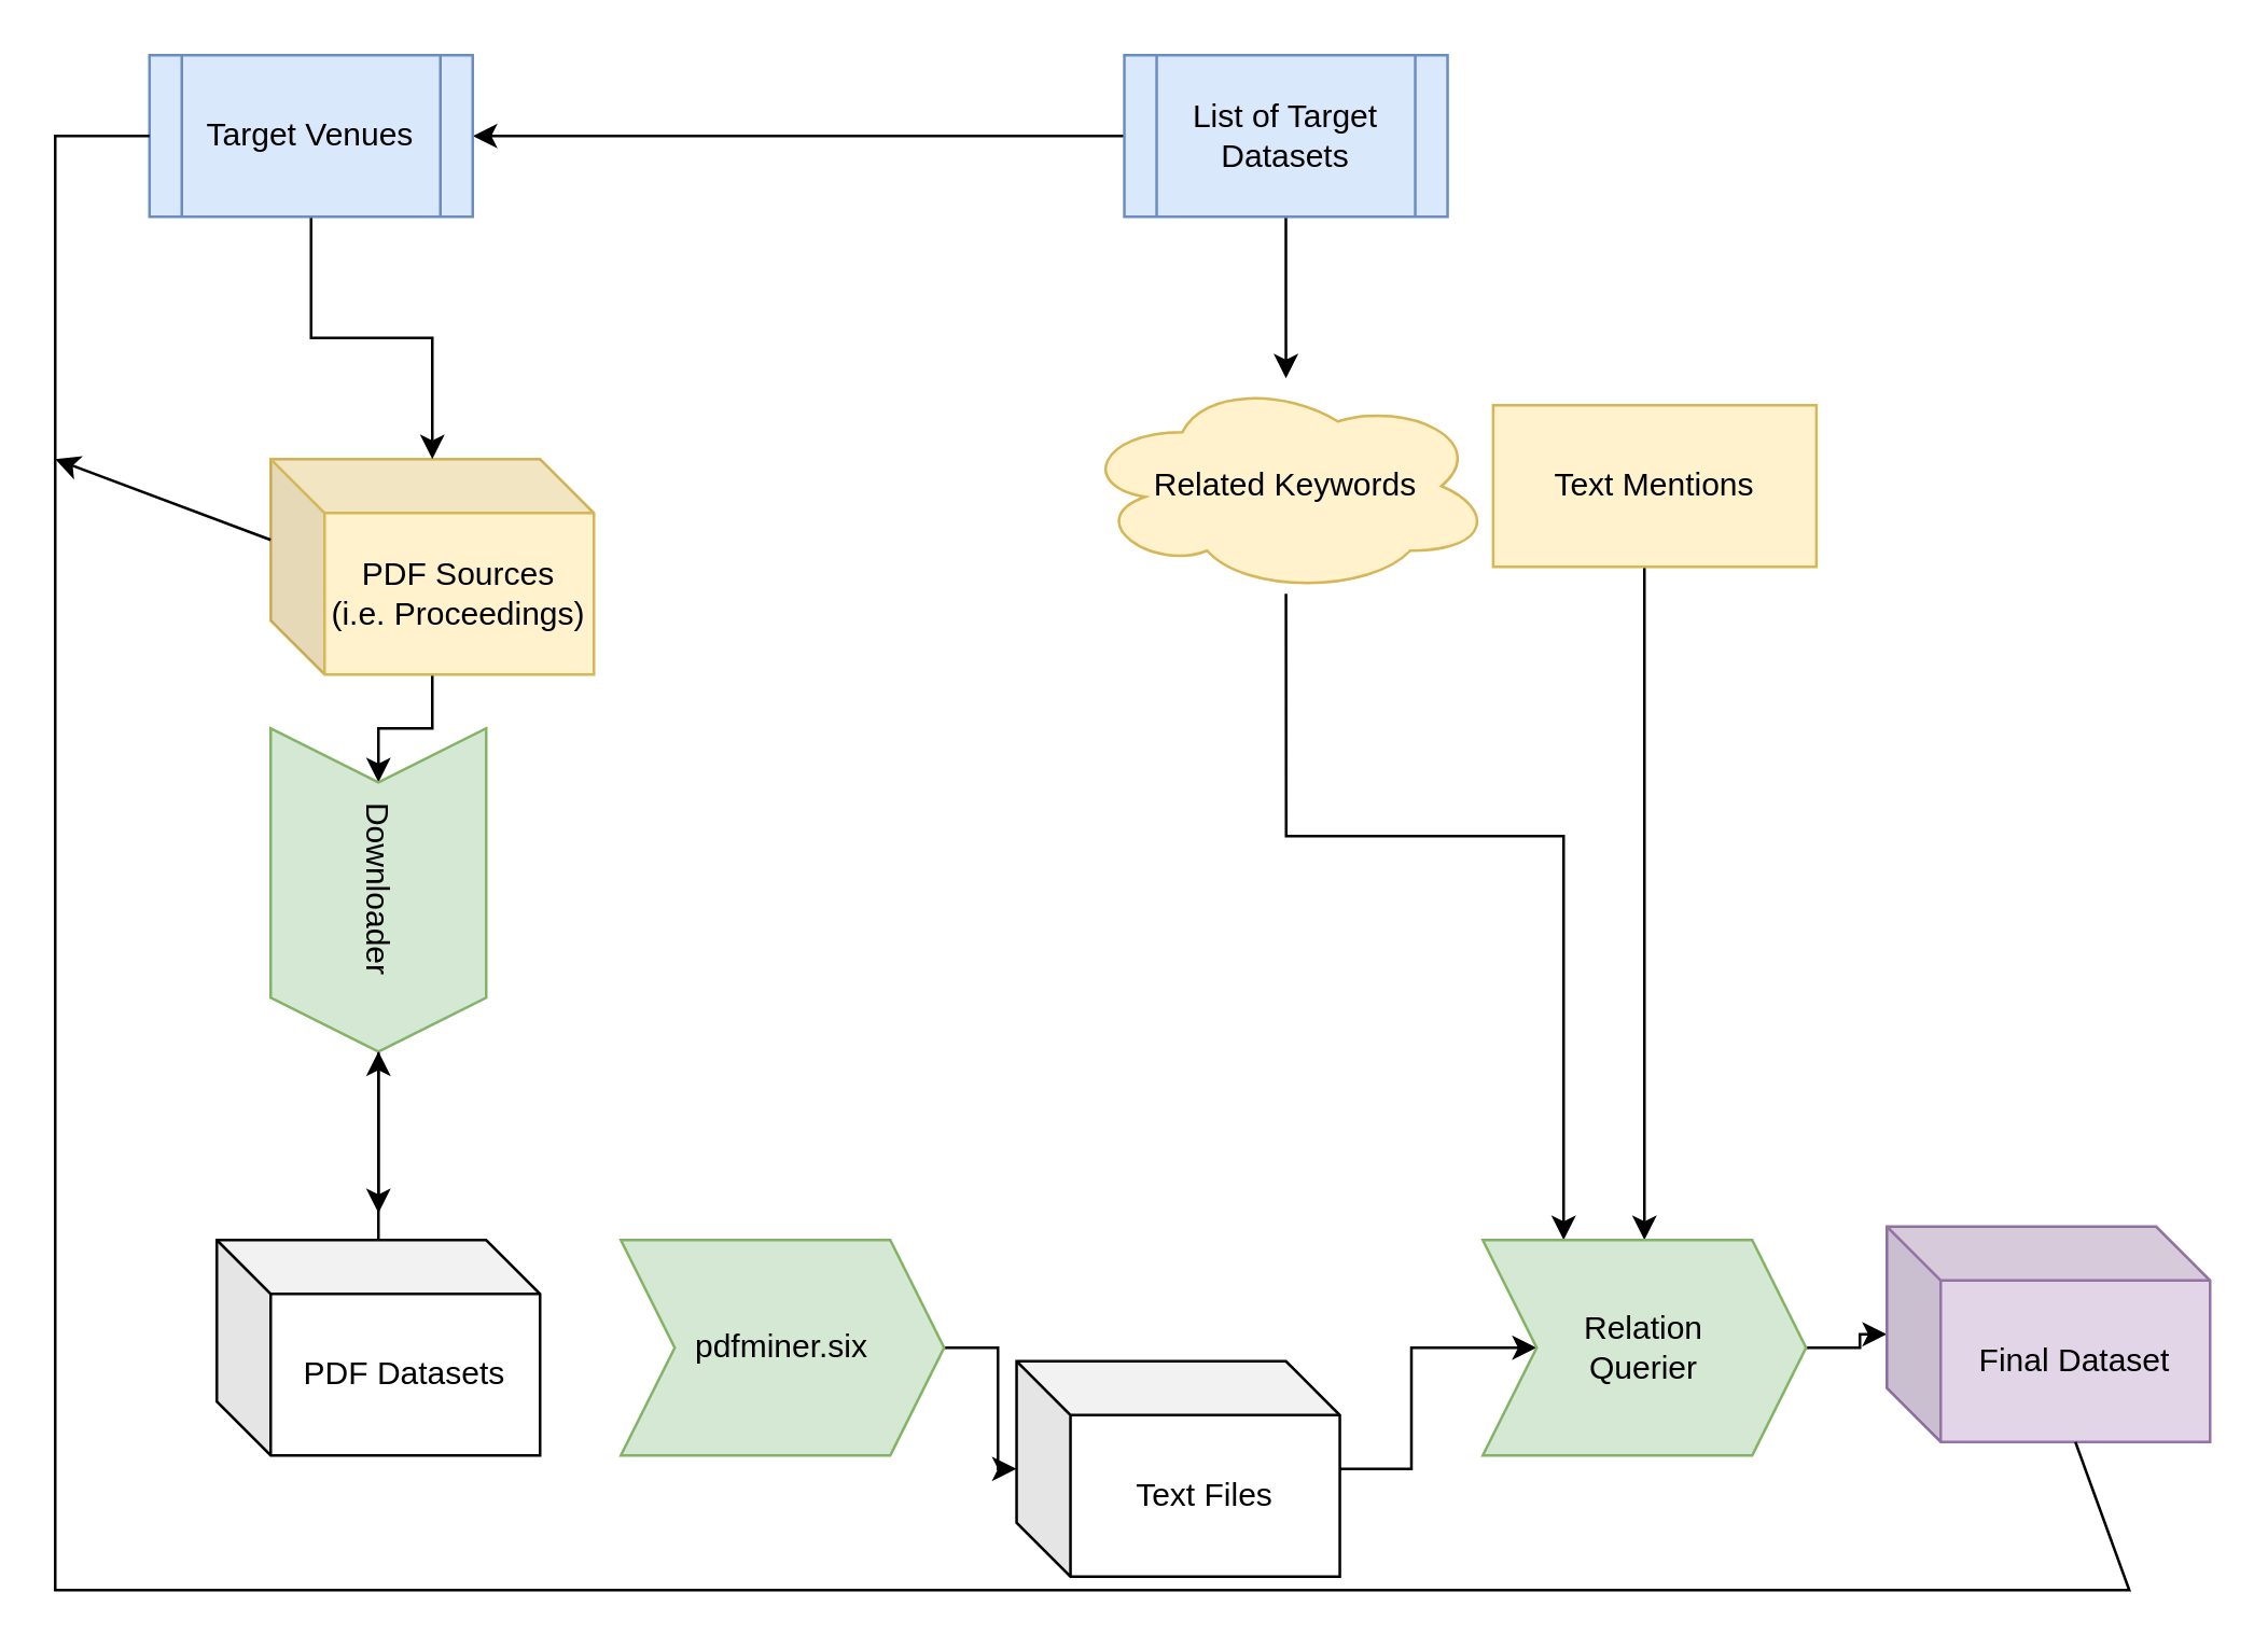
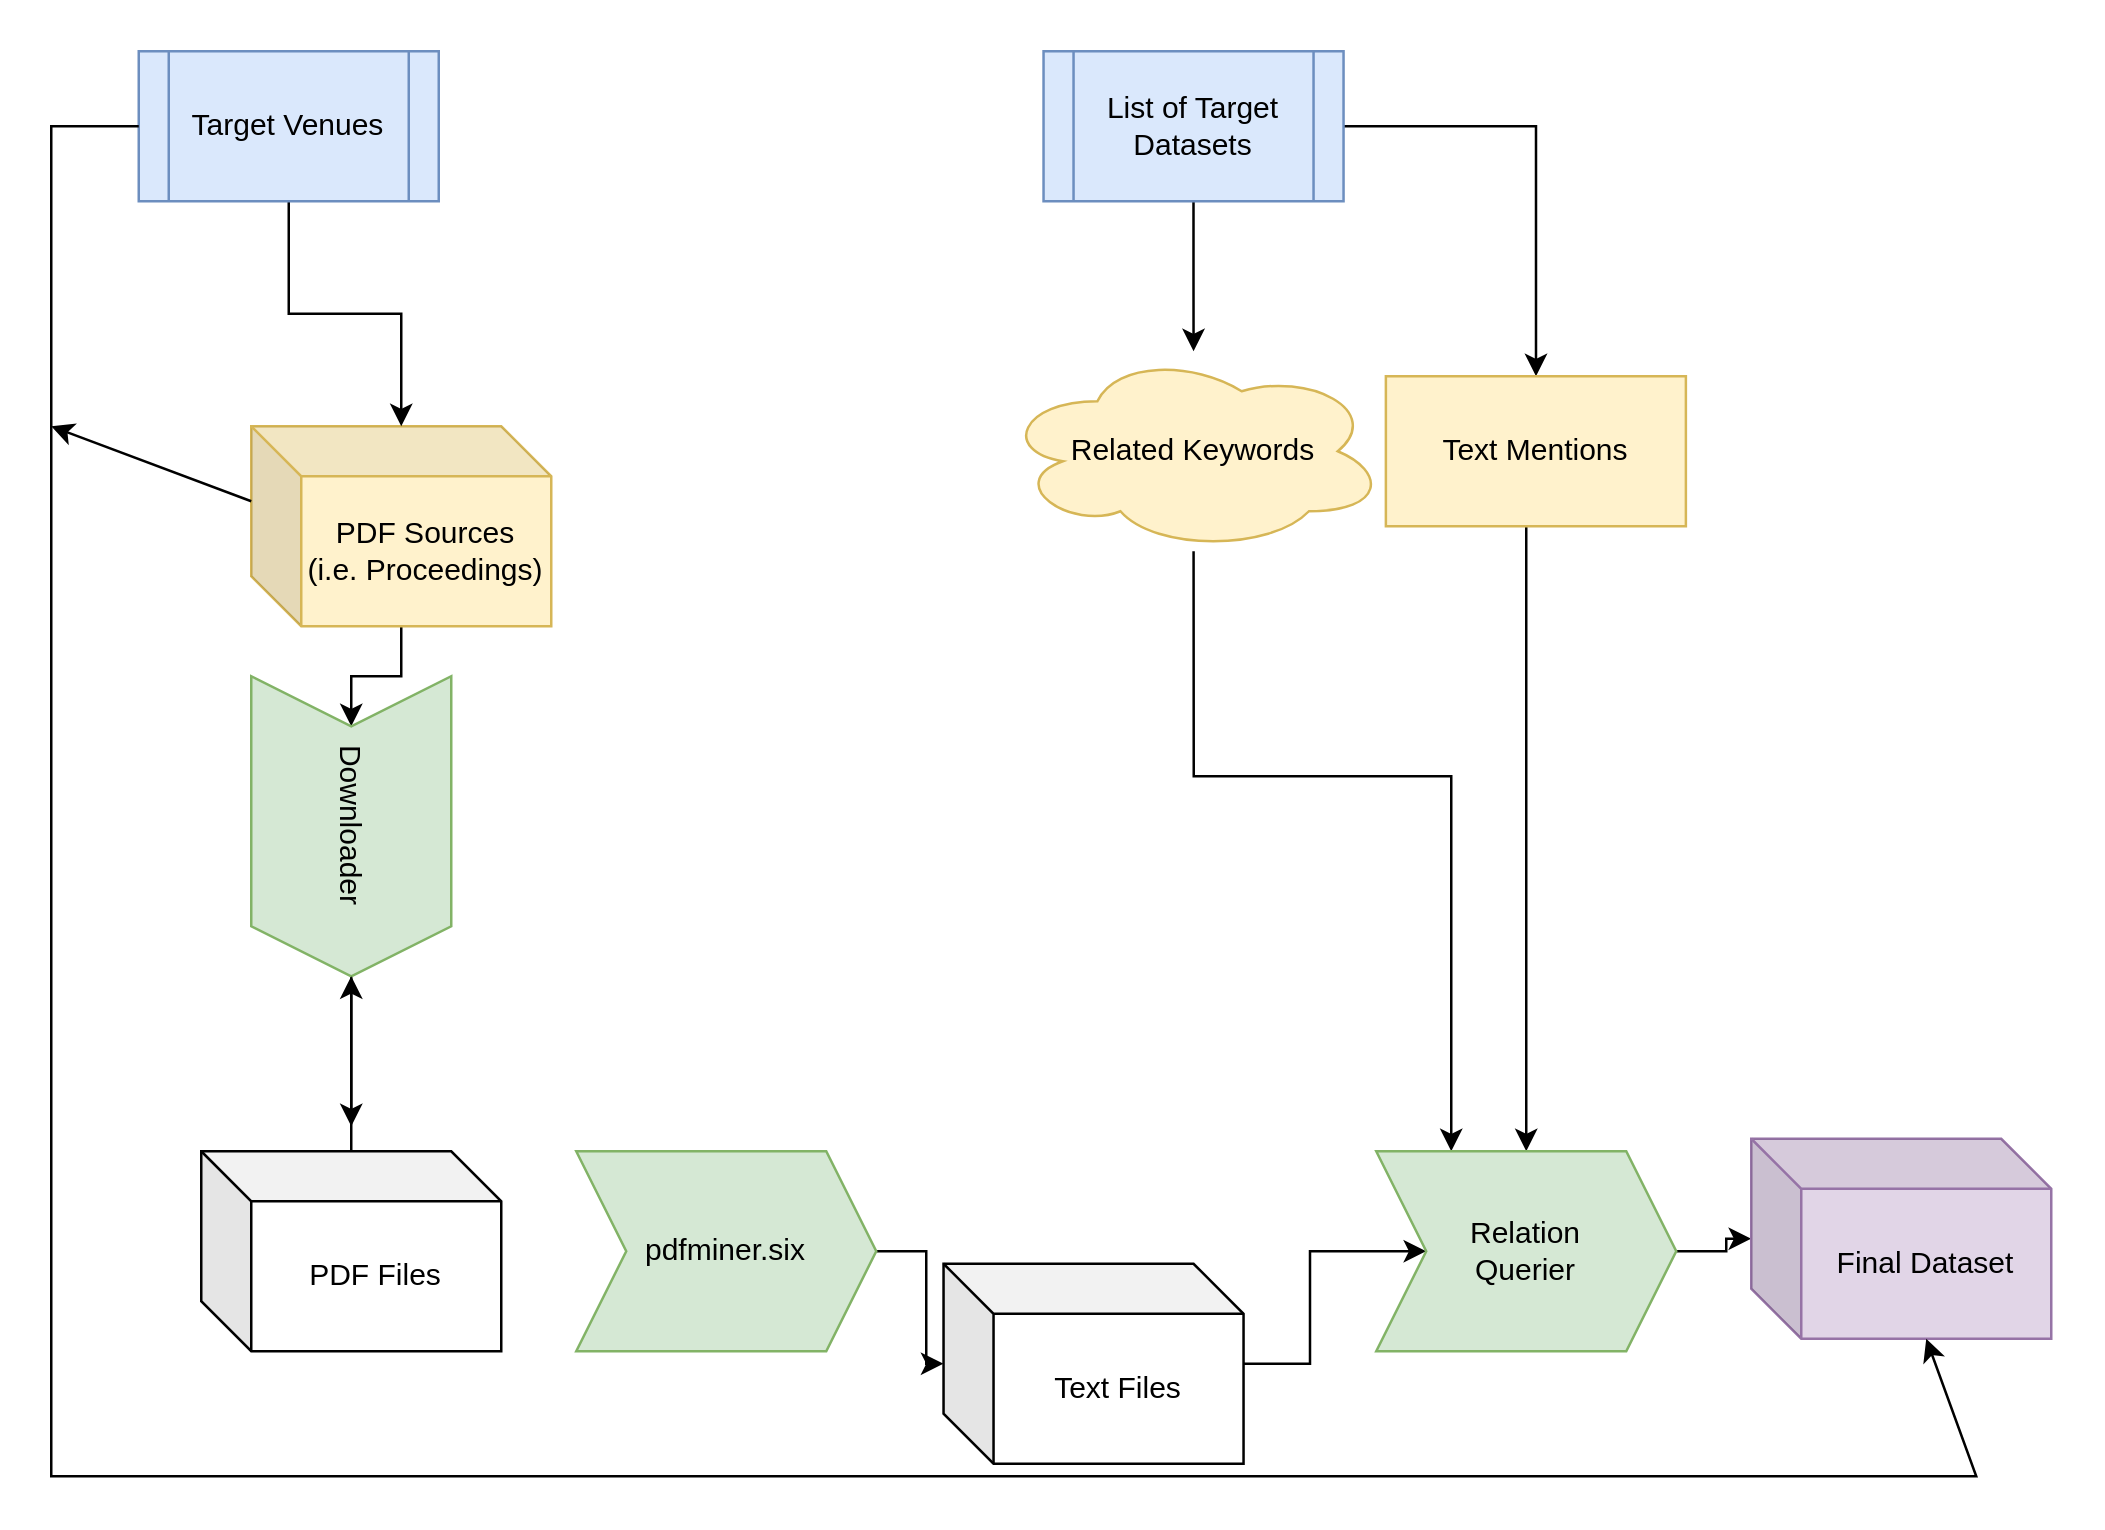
- <mxCell id="3" value="" style="edgeStyle=orthogonalEdgeStyle;rounded=0;orthogonalLoop=1;jettySize=auto;html=1;" edge="1" parent="1" source="4" target="21"><mxGeometry relative="1" as="geometry" /></mxCell>
+ <mxCell id="3" value="" style="edgeStyle=orthogonalEdgeStyle;rounded=0;orthogonalLoop=1;jettySize=auto;html=1;" edge="1" parent="1" source="4" target="8"><mxGeometry relative="1" as="geometry" /></mxCell>
- <mxCell id="16" value="PDF Datasets" style="shape=cube;whiteSpace=wrap;html=1;boundedLbl=1;backgroundOutline=1;darkOpacity=0.05;darkOpacity2=0.1;" vertex="1" parent="1"><mxGeometry x="80" y="460" width="120" height="80" as="geometry" /></mxCell>
+ <mxCell id="16" value="PDF Files" style="shape=cube;whiteSpace=wrap;html=1;boundedLbl=1;backgroundOutline=1;darkOpacity=0.05;darkOpacity2=0.1;" vertex="1" parent="1"><mxGeometry x="80" y="460" width="120" height="80" as="geometry" /></mxCell>
- <mxCell id="24" value="" style="endArrow=none;html=1;rounded=0;exitX=0;exitY=0.5;exitDx=0;exitDy=0;entryX=0;entryY=0;entryDx=70;entryDy=80;entryPerimeter=0;" edge="1" parent="1" source="21" target="22"><mxGeometry width="50" height="50" relative="1" as="geometry"><mxPoint x="30" y="50" as="sourcePoint" /><mxPoint x="800" y="660" as="targetPoint" /><Array as="points"><mxPoint x="20" y="50" /><mxPoint x="20" y="590" /><mxPoint x="790" y="590" /></Array></mxGeometry></mxCell>
+ <mxCell id="24" value="" style="endArrow=classic;html=1;rounded=0;exitX=0;exitY=0.5;exitDx=0;exitDy=0;entryX=0;entryY=0;entryDx=70;entryDy=80;entryPerimeter=0;" edge="1" parent="1" source="21" target="22"><mxGeometry width="50" height="50" relative="1" as="geometry"><mxPoint x="30" y="50" as="sourcePoint" /><mxPoint x="800" y="660" as="targetPoint" /><Array as="points"><mxPoint x="20" y="50" /><mxPoint x="20" y="590" /><mxPoint x="790" y="590" /></Array></mxGeometry></mxCell>
